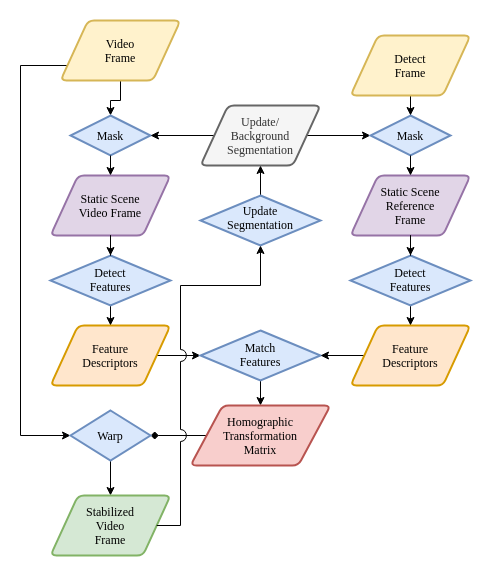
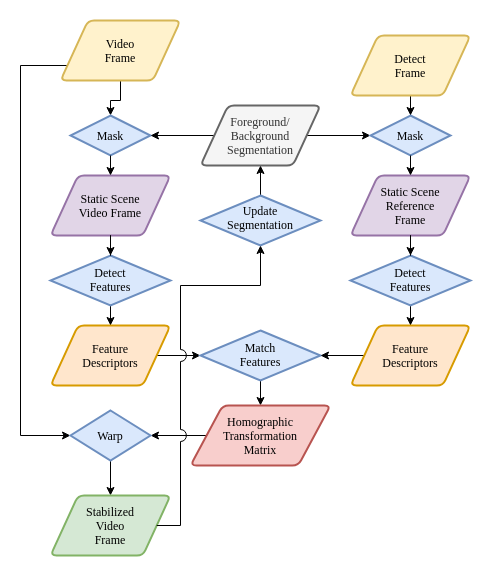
- <mxCell id="8" value="Update/&#10;Background&#10;Segmentation" style="shape=parallelogram;strokeWidth=2;perimeter=parallelogramPerimeter;rounded=1;arcSize=12;size=0.23;fillColor=#f5f5f5;strokeColor=#666666;fontColor=#333333;fontFamily=Times New Roman;fontSize=12;" vertex="1" parent="1"><mxGeometry x="200" y="105" width="120" height="60" as="geometry" /></mxCell>
+ <mxCell id="8" value="Foreground/&#10;Background&#10;Segmentation" style="shape=parallelogram;strokeWidth=2;perimeter=parallelogramPerimeter;rounded=1;arcSize=12;size=0.23;fillColor=#f5f5f5;strokeColor=#666666;fontColor=#333333;fontFamily=Times New Roman;fontSize=12;" vertex="1" parent="1"><mxGeometry x="200" y="105" width="120" height="60" as="geometry" /></mxCell>
- <mxCell id="16" value="" style="edgeStyle=orthogonalEdgeStyle;rounded=0;orthogonalLoop=1;jettySize=auto;fontFamily=Times New Roman;fontSize=12;endArrow=diamond;" edge="1" parent="1" source="17" target="19"><mxGeometry relative="1" as="geometry" /></mxCell>
+ <mxCell id="16" value="" style="edgeStyle=orthogonalEdgeStyle;rounded=0;orthogonalLoop=1;jettySize=auto;fontFamily=Times New Roman;fontSize=12;" edge="1" parent="1" source="17" target="19"><mxGeometry relative="1" as="geometry" /></mxCell>
